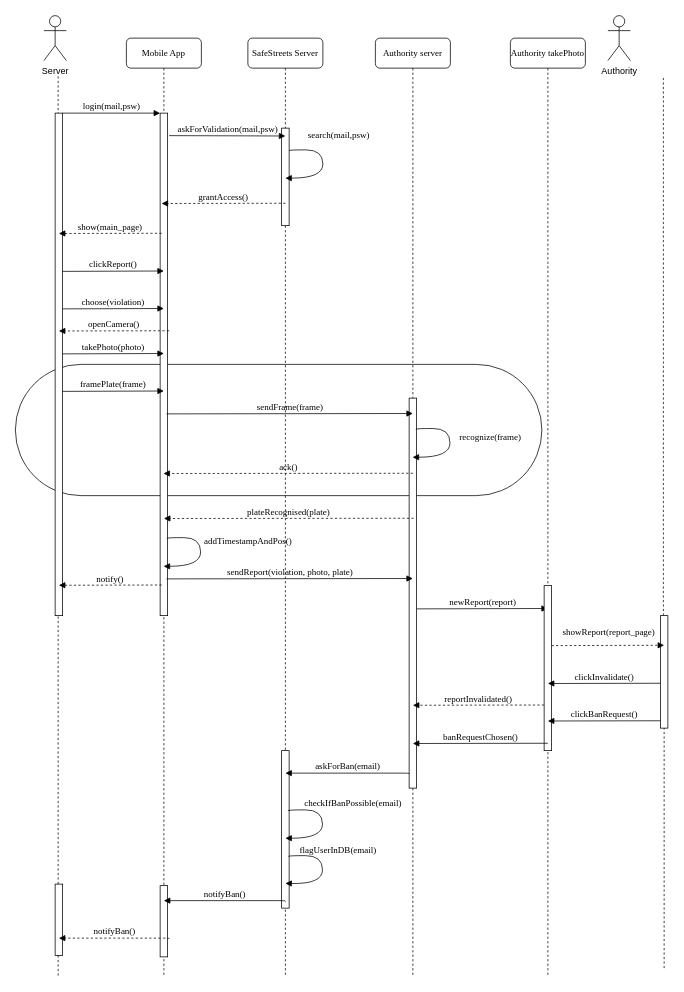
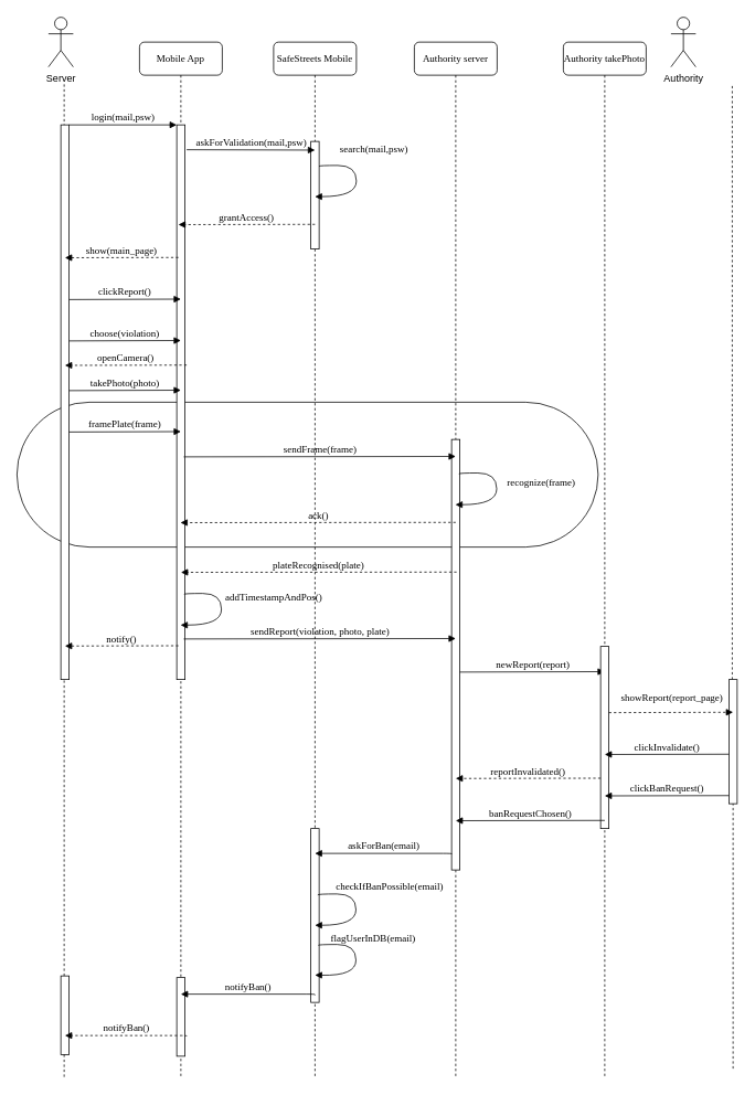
- <mxCell id="7" value="SafeStreets Server" style="shape=umlLifeline;perimeter=lifelinePerimeter;whiteSpace=wrap;html=1;container=1;collapsible=0;recursiveResize=0;outlineConnect=0;rounded=1;shadow=0;comic=0;labelBackgroundColor=none;strokeColor=#000000;strokeWidth=1;fillColor=#FFFFFF;fontFamily=Verdana;fontSize=12;fontColor=#000000;align=center;" parent="1" vertex="1"><mxGeometry x="330" y="50" width="100" height="1250" as="geometry" /></mxCell>
+ <mxCell id="7" value="SafeStreets Mobile" style="shape=umlLifeline;perimeter=lifelinePerimeter;whiteSpace=wrap;html=1;container=1;collapsible=0;recursiveResize=0;outlineConnect=0;rounded=1;shadow=0;comic=0;labelBackgroundColor=none;strokeColor=#000000;strokeWidth=1;fillColor=#FFFFFF;fontFamily=Verdana;fontSize=12;fontColor=#000000;align=center;" parent="1" vertex="1"><mxGeometry x="330" y="50" width="100" height="1250" as="geometry" /></mxCell>
